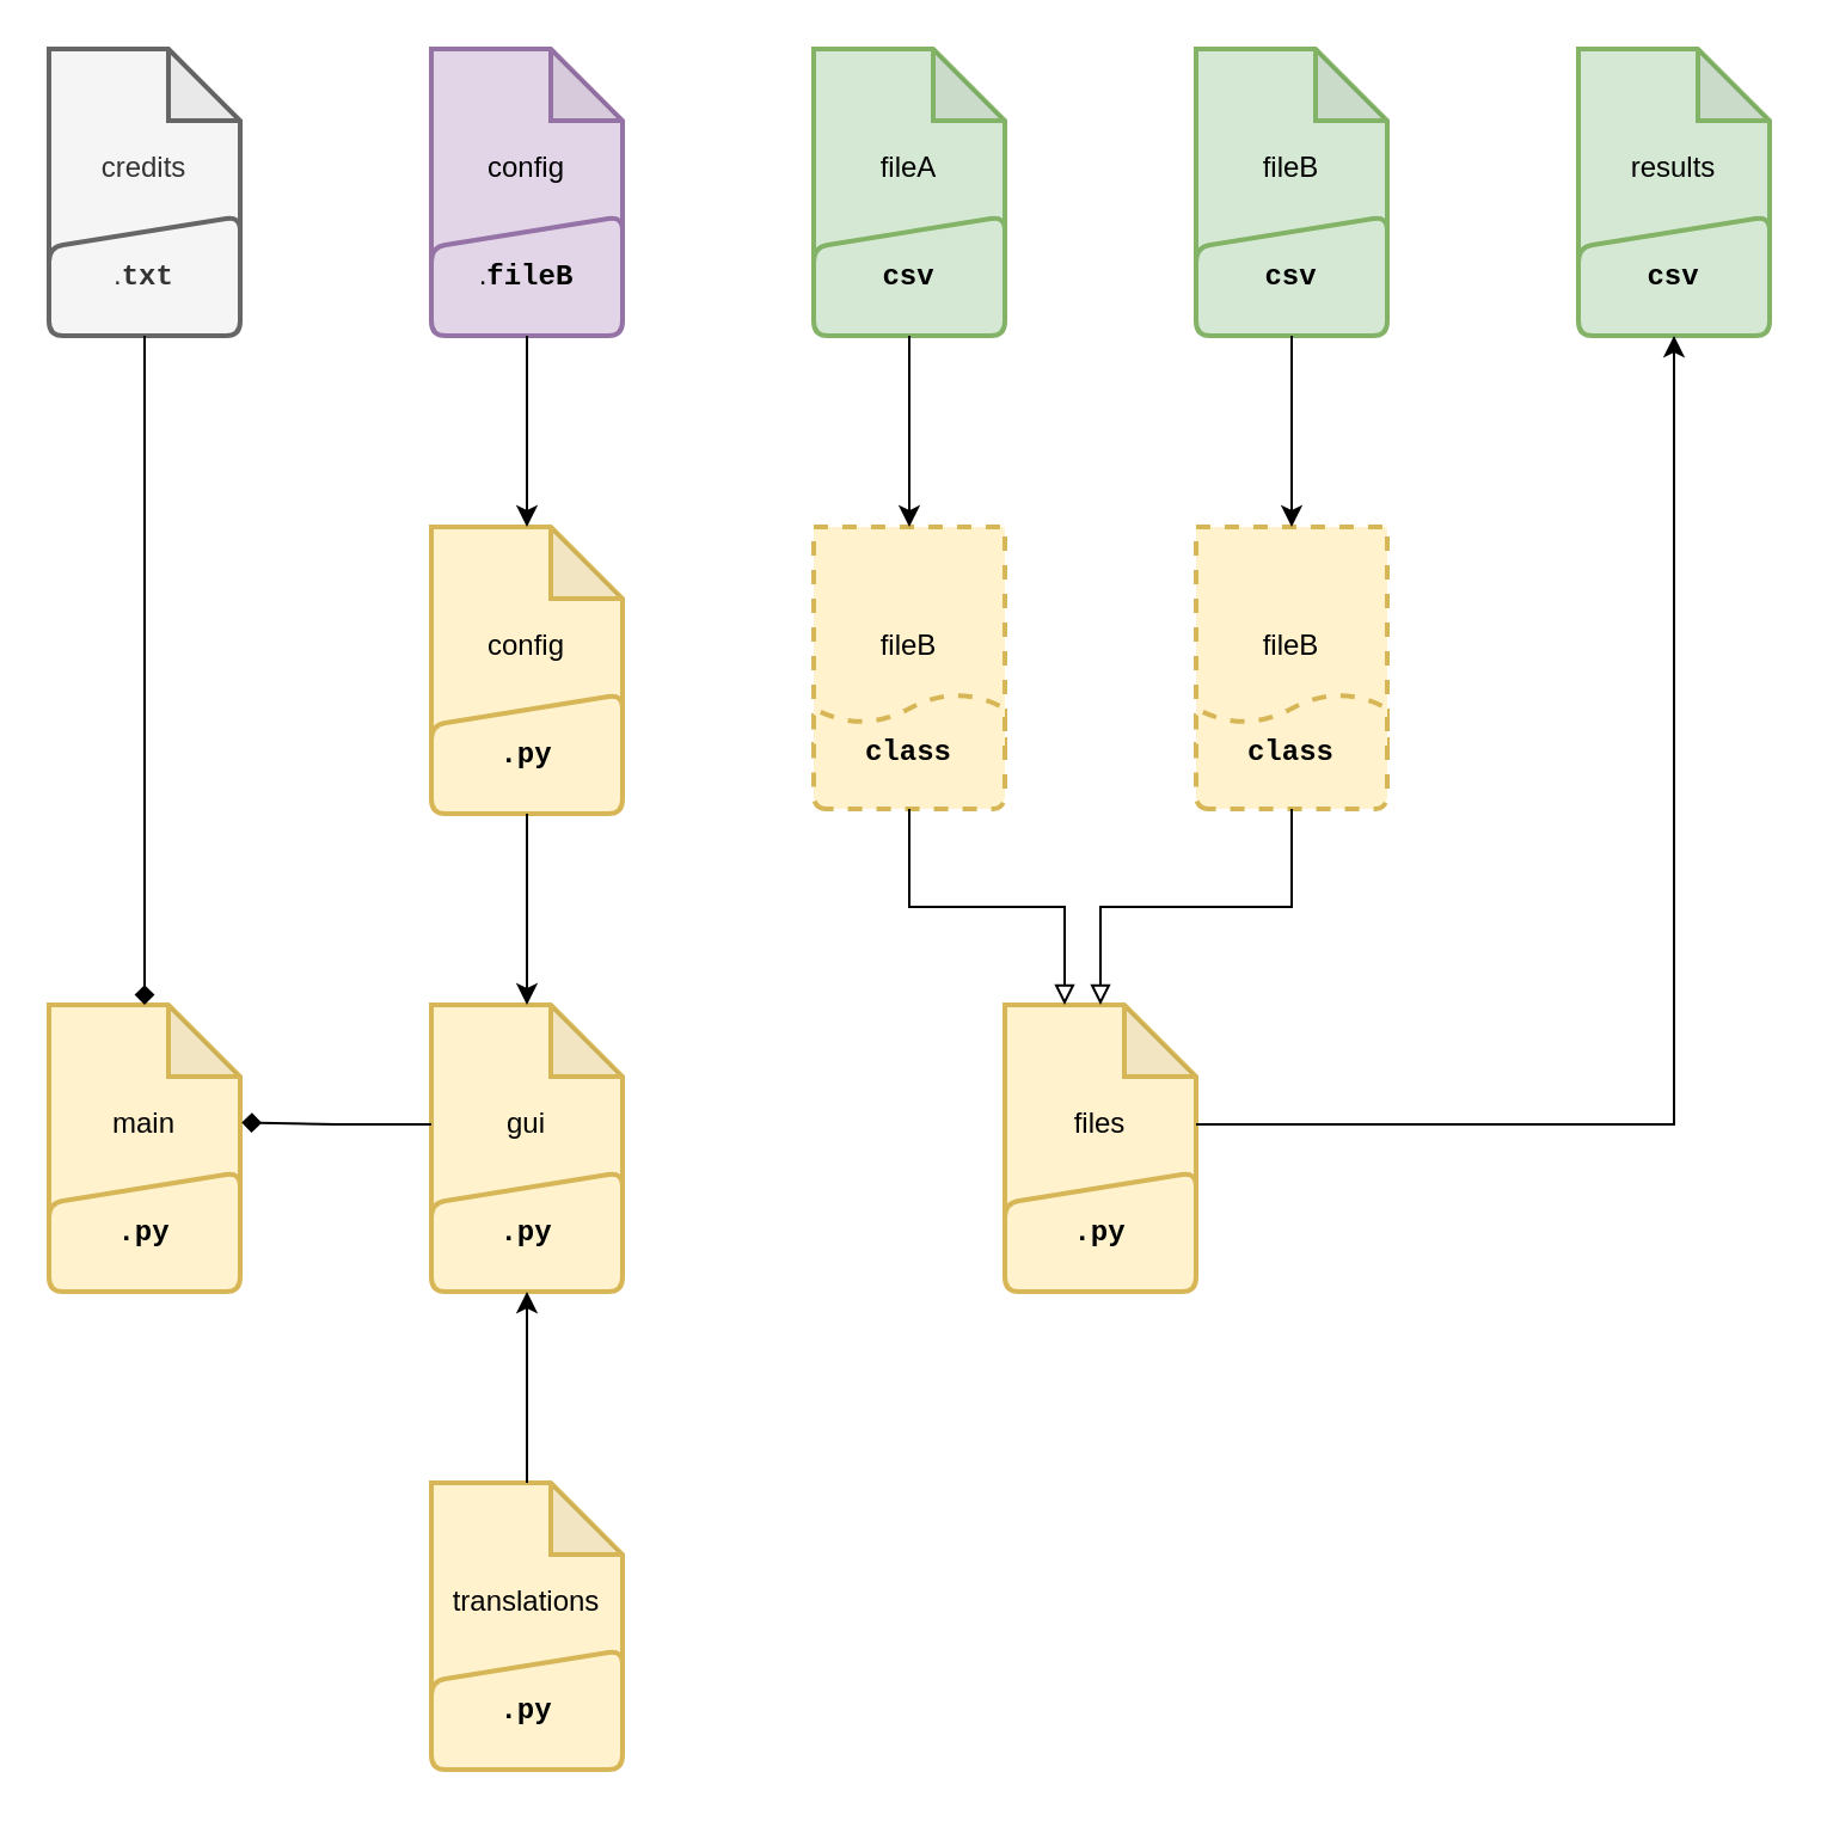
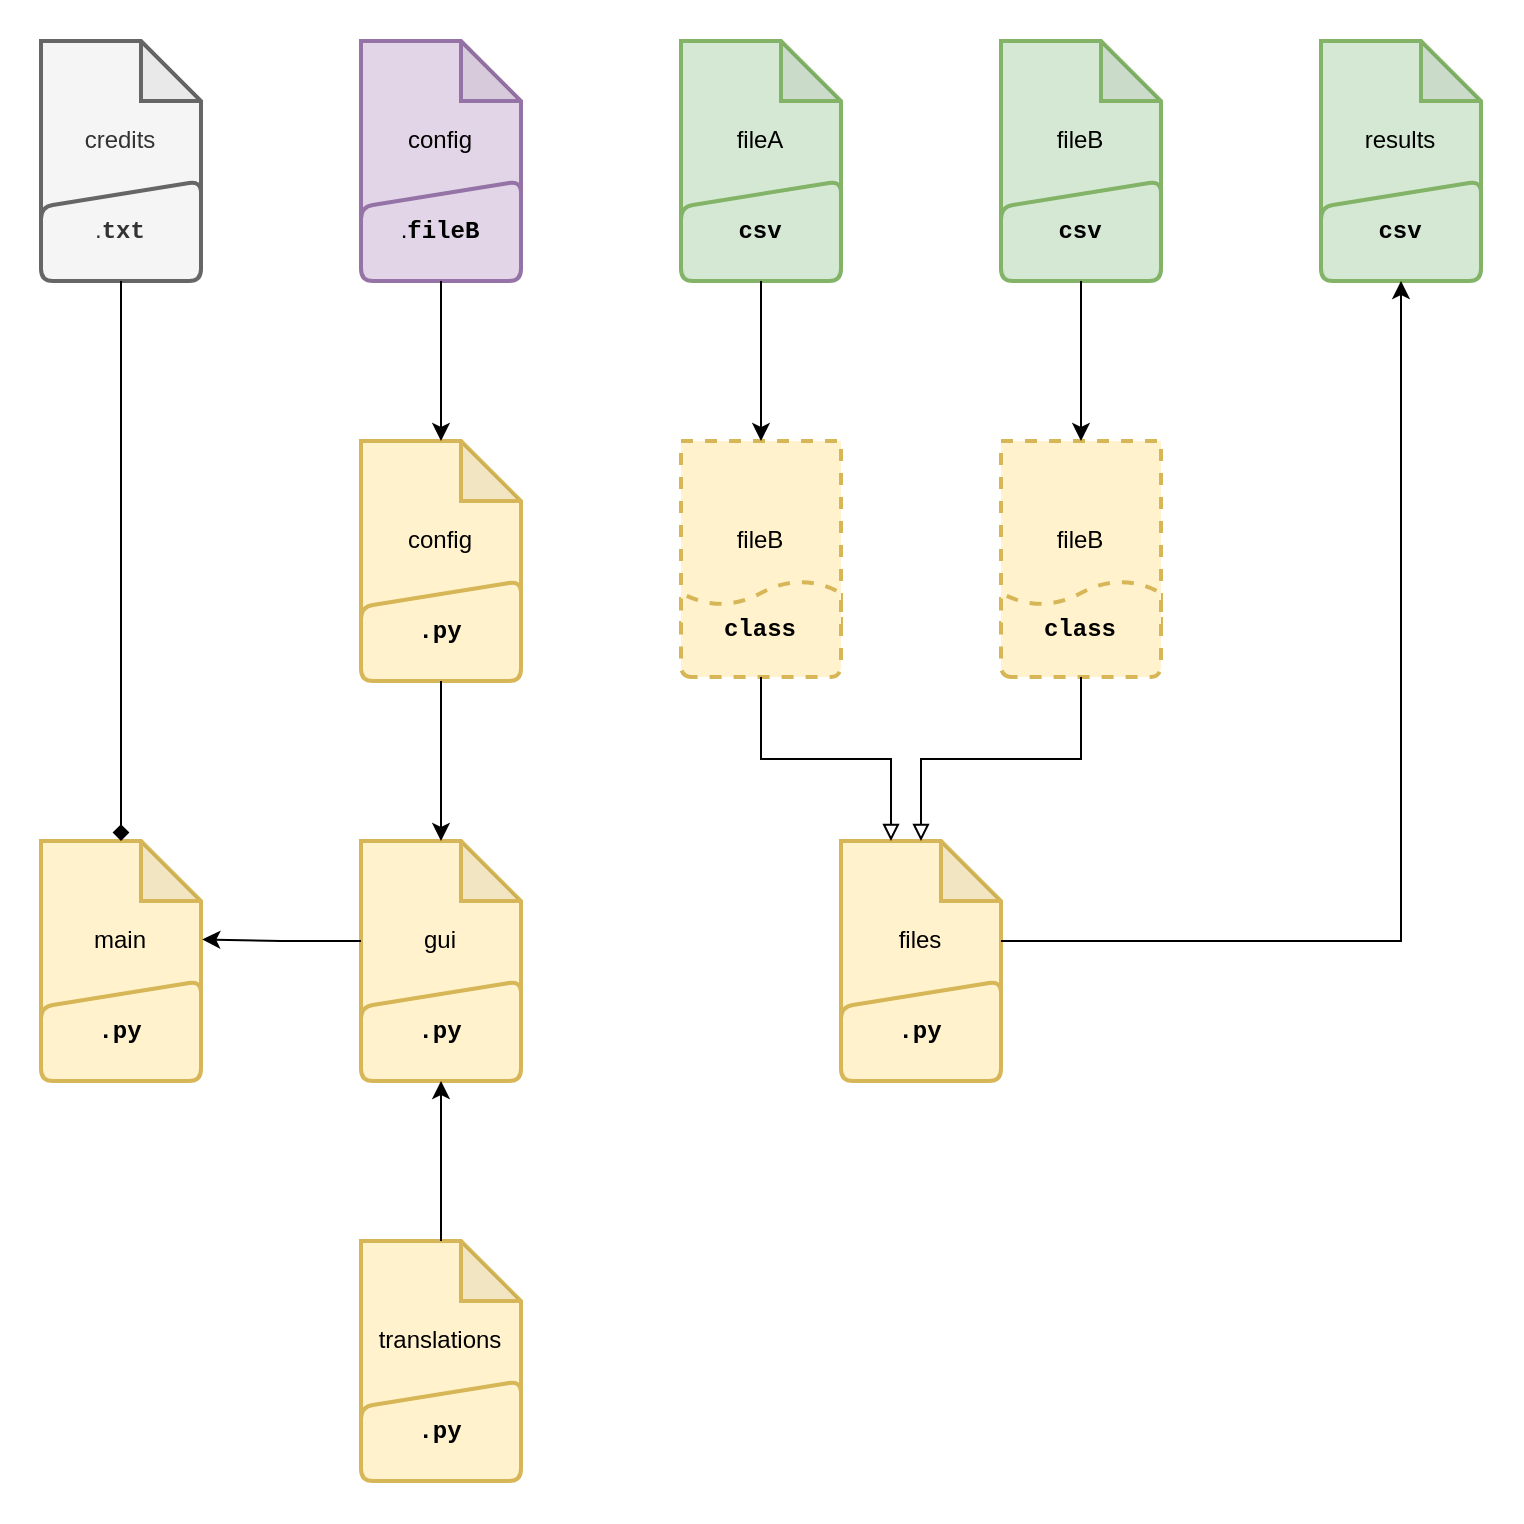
- <mxCell id="22" style="edgeStyle=orthogonalEdgeStyle;rounded=0;orthogonalLoop=1;jettySize=auto;html=1;entryX=1.008;entryY=0.492;entryDx=0;entryDy=0;entryPerimeter=0;endArrow=diamond;endFill=1;strokeWidth=1;" edge="1" parent="1" source="10" target="13"><mxGeometry relative="1" as="geometry" /></mxCell>
+ <mxCell id="22" style="edgeStyle=orthogonalEdgeStyle;rounded=0;orthogonalLoop=1;jettySize=auto;html=1;entryX=1.008;entryY=0.492;entryDx=0;entryDy=0;entryPerimeter=0;endArrow=classic;endFill=1;strokeWidth=1;" edge="1" parent="1" source="10" target="13"><mxGeometry relative="1" as="geometry" /></mxCell>
